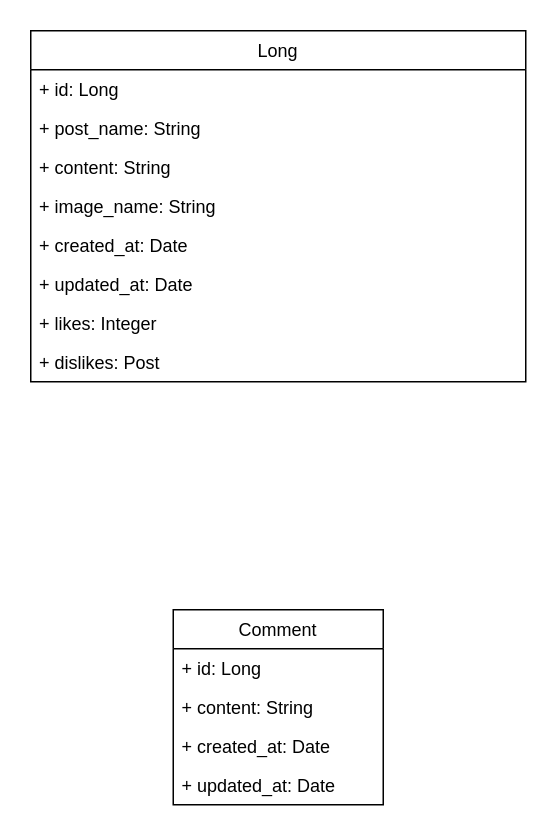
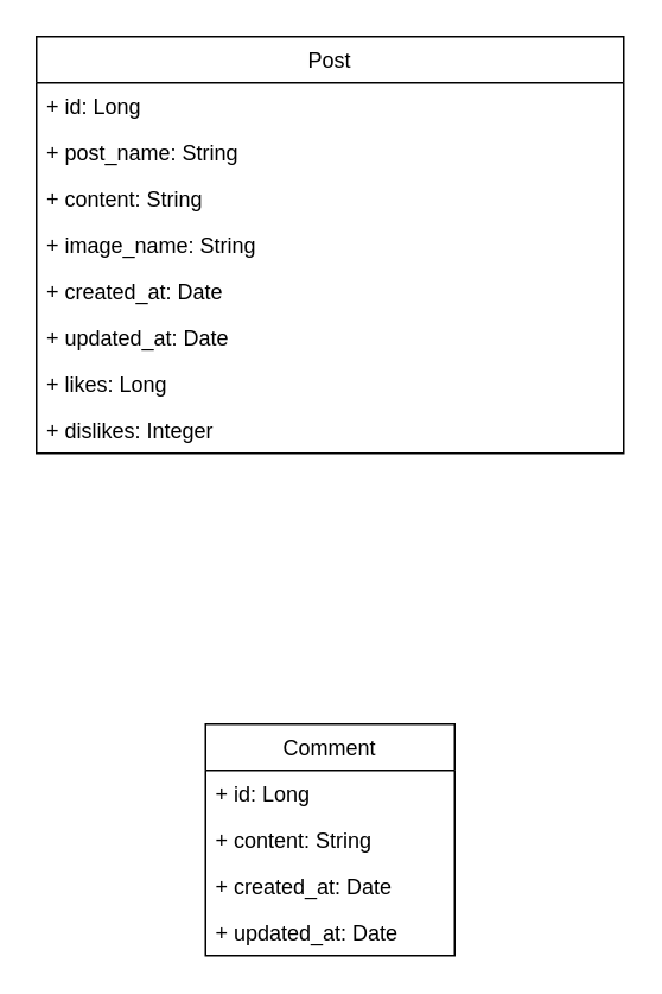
- <mxCell id="2" value="Long" style="swimlane;fontStyle=0;childLayout=stackLayout;horizontal=1;startSize=26;fillColor=none;horizontalStack=0;resizeParent=1;resizeParentMax=0;resizeLast=0;collapsible=1;marginBottom=0;" vertex="1" parent="1"><mxGeometry x="20" y="20" width="330" height="234" as="geometry" /></mxCell>
+ <mxCell id="2" value="Post" style="swimlane;fontStyle=0;childLayout=stackLayout;horizontal=1;startSize=26;fillColor=none;horizontalStack=0;resizeParent=1;resizeParentMax=0;resizeLast=0;collapsible=1;marginBottom=0;" vertex="1" parent="1"><mxGeometry x="20" y="20" width="330" height="234" as="geometry" /></mxCell>
- <mxCell id="9" value="+ likes: Integer" style="text;strokeColor=none;fillColor=none;align=left;verticalAlign=top;spacingLeft=4;spacingRight=4;overflow=hidden;rotatable=0;points=[[0,0.5],[1,0.5]];portConstraint=eastwest;" vertex="1" parent="2"><mxGeometry y="182" width="330" height="26" as="geometry" /></mxCell>
+ <mxCell id="9" value="+ likes: Long" style="text;strokeColor=none;fillColor=none;align=left;verticalAlign=top;spacingLeft=4;spacingRight=4;overflow=hidden;rotatable=0;points=[[0,0.5],[1,0.5]];portConstraint=eastwest;" vertex="1" parent="2"><mxGeometry y="182" width="330" height="26" as="geometry" /></mxCell>
- <mxCell id="10" value="+ dislikes: Post" style="text;strokeColor=none;fillColor=none;align=left;verticalAlign=top;spacingLeft=4;spacingRight=4;overflow=hidden;rotatable=0;points=[[0,0.5],[1,0.5]];portConstraint=eastwest;" vertex="1" parent="2"><mxGeometry y="208" width="330" height="26" as="geometry" /></mxCell>
+ <mxCell id="10" value="+ dislikes: Integer" style="text;strokeColor=none;fillColor=none;align=left;verticalAlign=top;spacingLeft=4;spacingRight=4;overflow=hidden;rotatable=0;points=[[0,0.5],[1,0.5]];portConstraint=eastwest;" vertex="1" parent="2"><mxGeometry y="208" width="330" height="26" as="geometry" /></mxCell>
